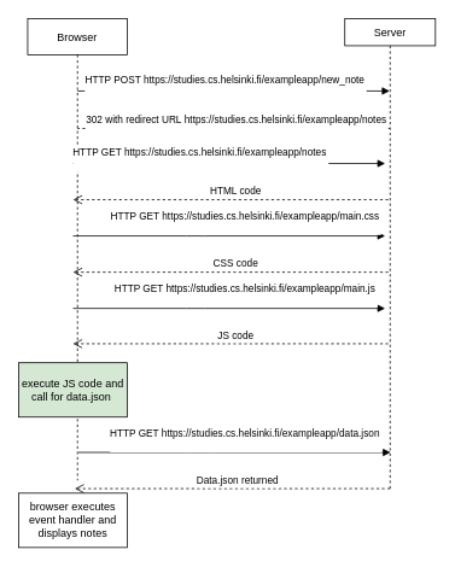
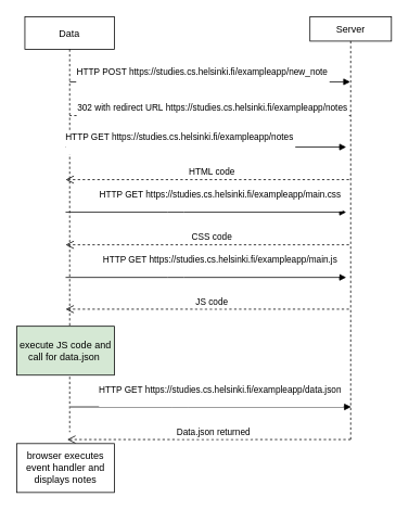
- <mxCell id="2" value="Browser" style="shape=umlLifeline;perimeter=lifelinePerimeter;container=1;collapsible=0;recursiveResize=0;rounded=0;shadow=0;strokeWidth=1;" parent="1" vertex="1"><mxGeometry x="30" y="20" width="110" height="510" as="geometry" /></mxCell>
+ <mxCell id="2" value="Data" style="shape=umlLifeline;perimeter=lifelinePerimeter;container=1;collapsible=0;recursiveResize=0;rounded=0;shadow=0;strokeWidth=1;" parent="1" vertex="1"><mxGeometry x="30" y="20" width="110" height="510" as="geometry" /></mxCell>
